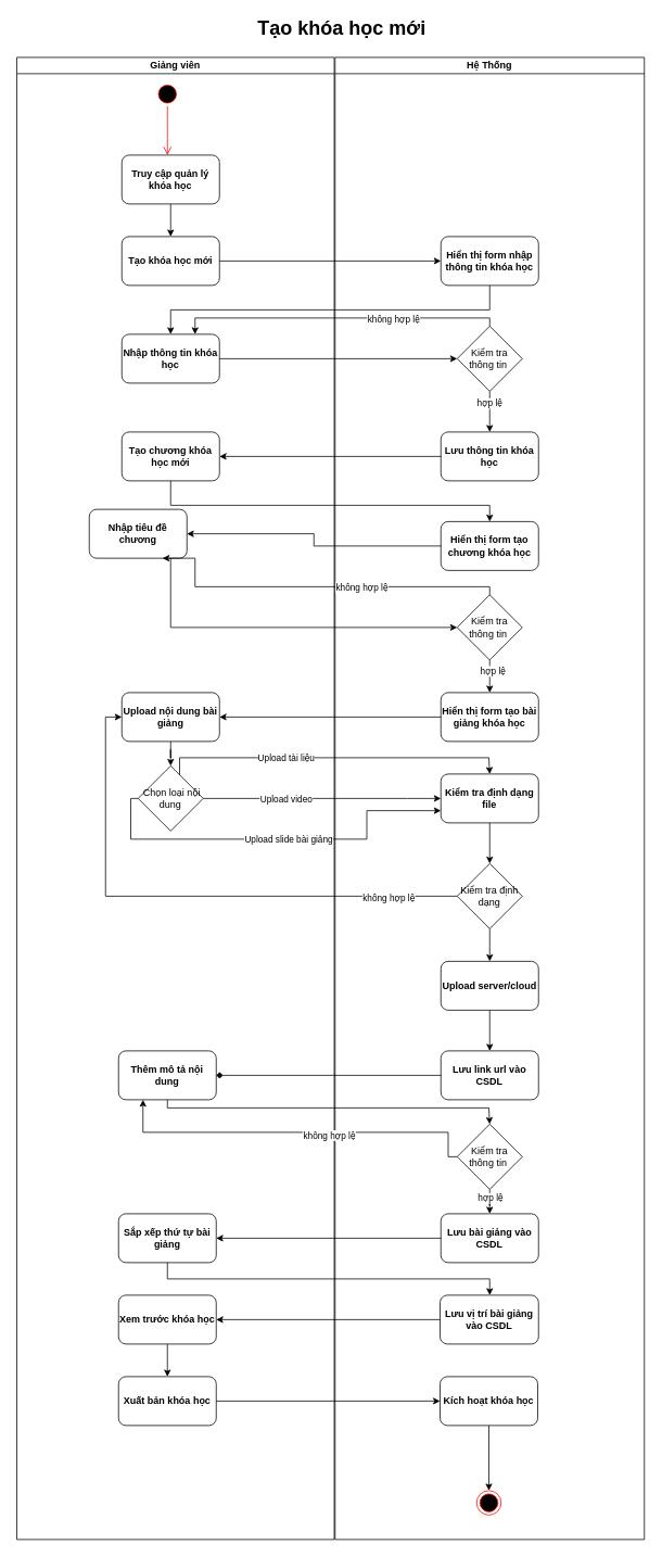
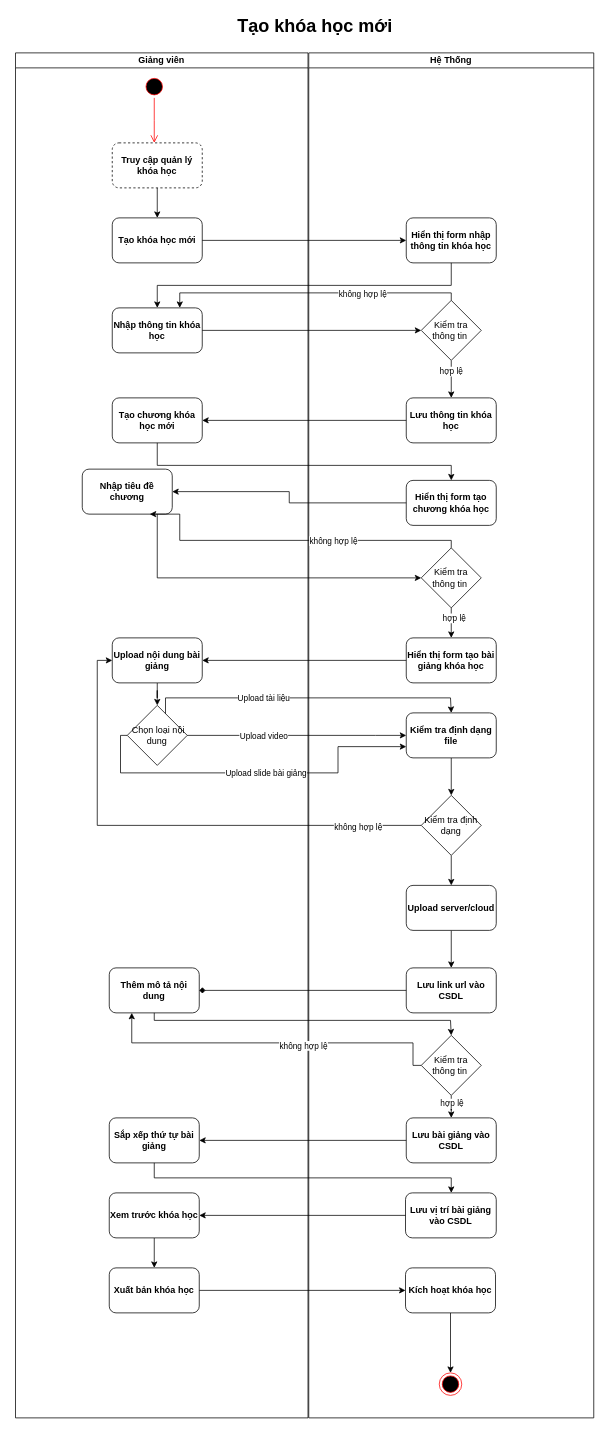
- <mxCell id="45" value="Truy cập quản lý khóa học" style="rounded=1;whiteSpace=wrap;html=1;fontStyle=1" parent="1" vertex="1"><mxGeometry x="149" y="190" width="120" height="60" as="geometry" /></mxCell>
+ <mxCell id="45" value="Truy cập quản lý khóa học" style="rounded=1;whiteSpace=wrap;html=1;fontStyle=1;dashed=1;" parent="1" vertex="1"><mxGeometry x="149" y="190" width="120" height="60" as="geometry" /></mxCell>
